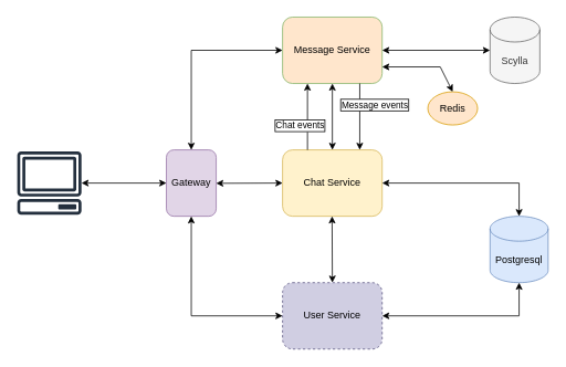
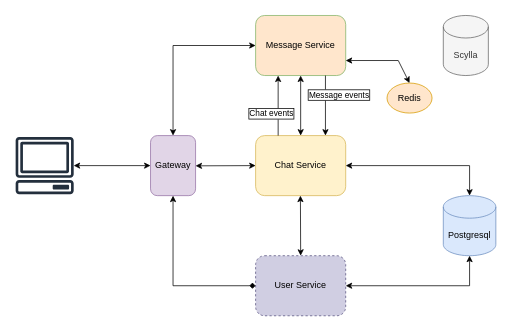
- <mxCell id="14" value="" style="endArrow=classic;startArrow=classic;html=1;rounded=0;exitX=1;exitY=0.5;exitDx=0;exitDy=0;entryX=0;entryY=0.5;entryDx=0;entryDy=0;entryPerimeter=0;" parent="1" source="2" target="6" edge="1"><mxGeometry width="50" height="50" relative="1" as="geometry"><mxPoint x="460" y="110" as="sourcePoint" /><mxPoint x="590" y="155" as="targetPoint" /></mxGeometry></mxCell>
- <mxCell id="11" value="" style="endArrow=classic;startArrow=classic;html=1;rounded=0;exitX=0.5;exitY=1;exitDx=0;exitDy=0;entryX=0;entryY=0.5;entryDx=0;entryDy=0;" parent="1" source="7" target="4" edge="1"><mxGeometry width="50" height="50" relative="1" as="geometry"><mxPoint x="230" y="410.29" as="sourcePoint" /><mxPoint x="340" y="330" as="targetPoint" /><Array as="points"><mxPoint x="230" y="380" /></Array></mxGeometry></mxCell>
+ <mxCell id="11" value="" style="endArrow=diamond;startArrow=classic;html=1;rounded=0;exitX=0.5;exitY=1;exitDx=0;exitDy=0;entryX=0;entryY=0.5;entryDx=0;entryDy=0;" parent="1" source="7" target="4" edge="1"><mxGeometry width="50" height="50" relative="1" as="geometry"><mxPoint x="230" y="410.29" as="sourcePoint" /><mxPoint x="340" y="330" as="targetPoint" /><Array as="points"><mxPoint x="230" y="380" /></Array></mxGeometry></mxCell>
